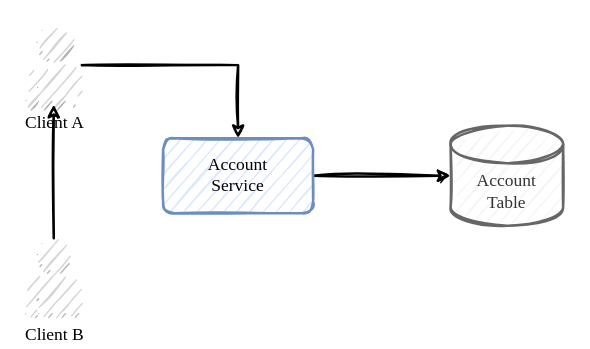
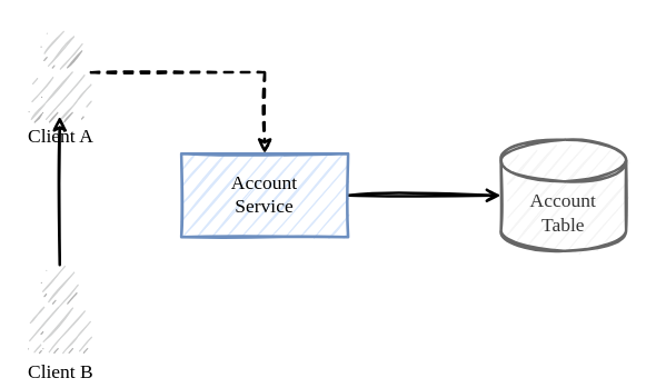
- <mxCell id="5" value="" style="edgeStyle=orthogonalEdgeStyle;rounded=0;orthogonalLoop=1;jettySize=auto;html=1;strokeWidth=2;sketch=1;fontSize=14;fontFamily=Lucida Console;" parent="1" source="6" target="3" edge="1"><mxGeometry relative="1" as="geometry" /></mxCell>
+ <mxCell id="5" value="" style="edgeStyle=orthogonalEdgeStyle;rounded=0;orthogonalLoop=1;jettySize=auto;html=1;strokeWidth=2;sketch=1;fontSize=14;fontFamily=Lucida Console;dashed=1;" parent="1" source="6" target="3" edge="1"><mxGeometry relative="1" as="geometry" /></mxCell>
- <mxCell id="3" value="Account&lt;br style=&quot;font-size: 14px;&quot;&gt;Service" style="whiteSpace=wrap;html=1;sketch=1;fillStyle=auto;fillColor=#dae8fc;strokeColor=#6c8ebf;strokeWidth=2;fontFamily=Lucida Console;fontStyle=0;fontSize=14;rounded=1;" parent="1" vertex="1"><mxGeometry x="130" y="110" width="120" height="60" as="geometry" /></mxCell>
+ <mxCell id="3" value="Account&lt;br style=&quot;font-size: 14px;&quot;&gt;Service" style="rounded=0;whiteSpace=wrap;html=1;sketch=1;fillStyle=auto;fillColor=#dae8fc;strokeColor=#6c8ebf;strokeWidth=2;fontFamily=Lucida Console;fontStyle=0;fontSize=14;" parent="1" vertex="1"><mxGeometry x="130" y="110" width="120" height="60" as="geometry" /></mxCell>
- <mxCell id="2" style="edgeStyle=orthogonalEdgeStyle;rounded=0;orthogonalLoop=1;jettySize=auto;html=1;sketch=1;strokeWidth=2;fontFamily=Lucida Console;fontStyle=0;fontSize=14;" parent="1" source="3" target="4" edge="1"><mxGeometry relative="1" as="geometry" /></mxCell>
+ <mxCell id="2" style="edgeStyle=orthogonalEdgeStyle;rounded=0;orthogonalLoop=1;jettySize=auto;html=1;sketch=1;strokeWidth=2;fontFamily=Lucida Console;fontStyle=0;fontSize=14;endArrow=open;" parent="1" source="3" target="4" edge="1"><mxGeometry relative="1" as="geometry" /></mxCell>
